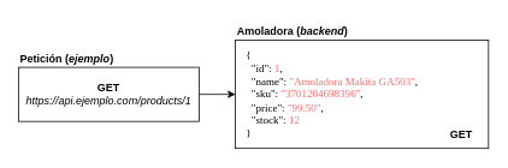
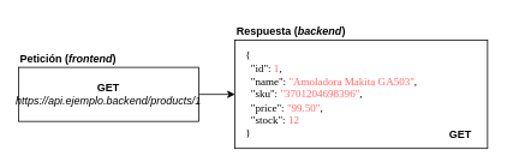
- <mxCell id="8" value="&lt;b&gt;Amoladora (&lt;i&gt;backend&lt;/i&gt;)&lt;/b&gt;" style="text;html=1;align=left;verticalAlign=middle;whiteSpace=wrap;rounded=0;" vertex="1" parent="1"><mxGeometry x="260" y="20" width="150" height="30" as="geometry" /></mxCell>
+ <mxCell id="8" value="&lt;b&gt;Respuesta (&lt;i&gt;backend&lt;/i&gt;)&lt;/b&gt;" style="text;html=1;align=left;verticalAlign=middle;whiteSpace=wrap;rounded=0;" vertex="1" parent="1"><mxGeometry x="260" y="20" width="150" height="30" as="geometry" /></mxCell>
- <mxCell id="7" value="&lt;b&gt;Petición (&lt;i&gt;ejemplo&lt;/i&gt;)&lt;/b&gt;" style="text;html=1;align=left;verticalAlign=middle;whiteSpace=wrap;rounded=0;" vertex="1" parent="1"><mxGeometry x="20" y="50" width="110" height="30" as="geometry" /></mxCell>
+ <mxCell id="7" value="&lt;b&gt;Petición (&lt;i&gt;frontend&lt;/i&gt;)&lt;/b&gt;" style="text;html=1;align=left;verticalAlign=middle;whiteSpace=wrap;rounded=0;" vertex="1" parent="1"><mxGeometry x="20" y="50" width="110" height="30" as="geometry" /></mxCell>
- <mxCell id="3" value="&lt;b&gt;GET&lt;/b&gt;&lt;div&gt;&lt;i&gt;https://api.ejemplo.com/products/1&lt;/i&gt;&lt;/div&gt;" style="rounded=0;whiteSpace=wrap;html=1;" vertex="1" parent="1"><mxGeometry x="20" y="74" width="200" height="60" as="geometry" /></mxCell>
+ <mxCell id="3" value="&lt;b&gt;GET&lt;/b&gt;&lt;div&gt;&lt;i&gt;https://api.ejemplo.backend/products/1&lt;/i&gt;&lt;/div&gt;" style="rounded=0;whiteSpace=wrap;html=1;" vertex="1" parent="1"><mxGeometry x="20" y="74" width="200" height="60" as="geometry" /></mxCell>
